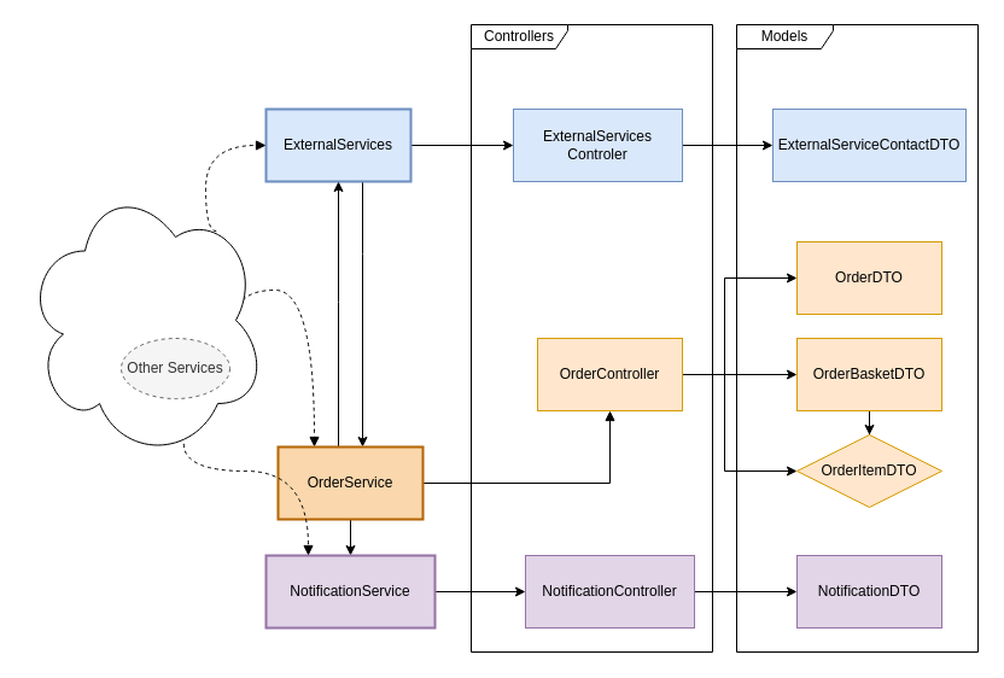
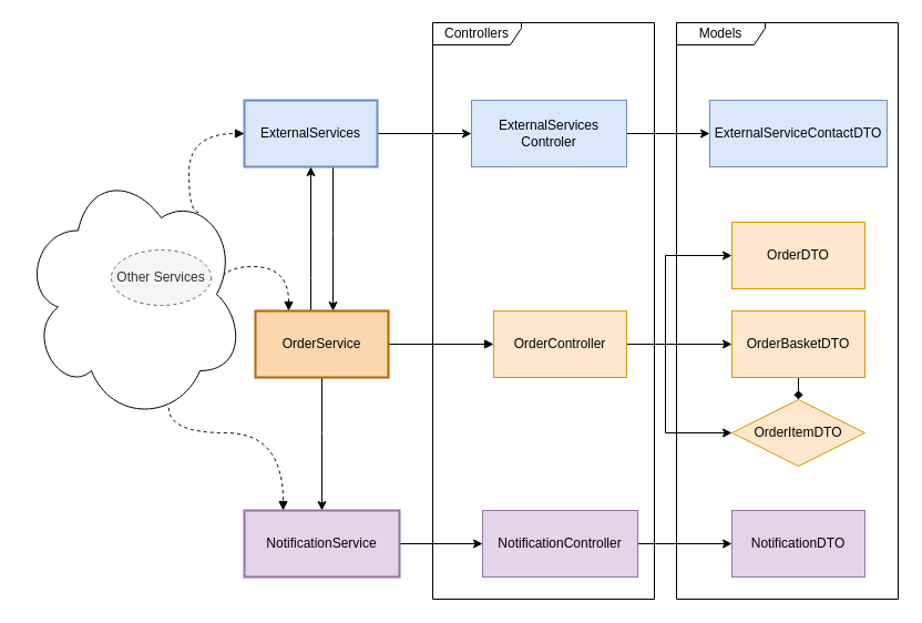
- <mxCell id="20" value="Other Services" style="ellipse;whiteSpace=wrap;html=1;dashed=1;fillColor=#f5f5f5;fontColor=#333333;strokeColor=#666666;" vertex="1" parent="1"><mxGeometry x="100" y="280" width="90" height="50" as="geometry" /></mxCell>
+ <mxCell id="20" value="Other Services" style="ellipse;whiteSpace=wrap;html=1;dashed=1;fillColor=#f5f5f5;fontColor=#333333;strokeColor=#666666;" vertex="1" parent="1"><mxGeometry x="100" y="225" width="90" height="50" as="geometry" /></mxCell>
- <mxCell id="25" style="edgeStyle=orthogonalEdgeStyle;rounded=0;orthogonalLoop=1;jettySize=auto;html=1;exitX=0.5;exitY=1;exitDx=0;exitDy=0;" edge="1" parent="1" source="26" target="27"><mxGeometry relative="1" as="geometry" /></mxCell>
+ <mxCell id="25" style="edgeStyle=orthogonalEdgeStyle;rounded=0;orthogonalLoop=1;jettySize=auto;html=1;exitX=0.5;exitY=1;exitDx=0;exitDy=0;endArrow=diamond;" edge="1" parent="1" source="26" target="27"><mxGeometry relative="1" as="geometry" /></mxCell>
- <mxCell id="24" value="OrderService" style="html=1;whiteSpace=wrap;fillColor=#fad7ac;strokeColor=#b46504;strokeWidth=2;" vertex="1" parent="1"><mxGeometry x="230" y="370" width="120" height="60" as="geometry" /></mxCell>
+ <mxCell id="24" value="OrderService" style="html=1;whiteSpace=wrap;fillColor=#fad7ac;strokeColor=#b46504;strokeWidth=2;" vertex="1" parent="1"><mxGeometry x="230" y="280" width="120" height="60" as="geometry" /></mxCell>
